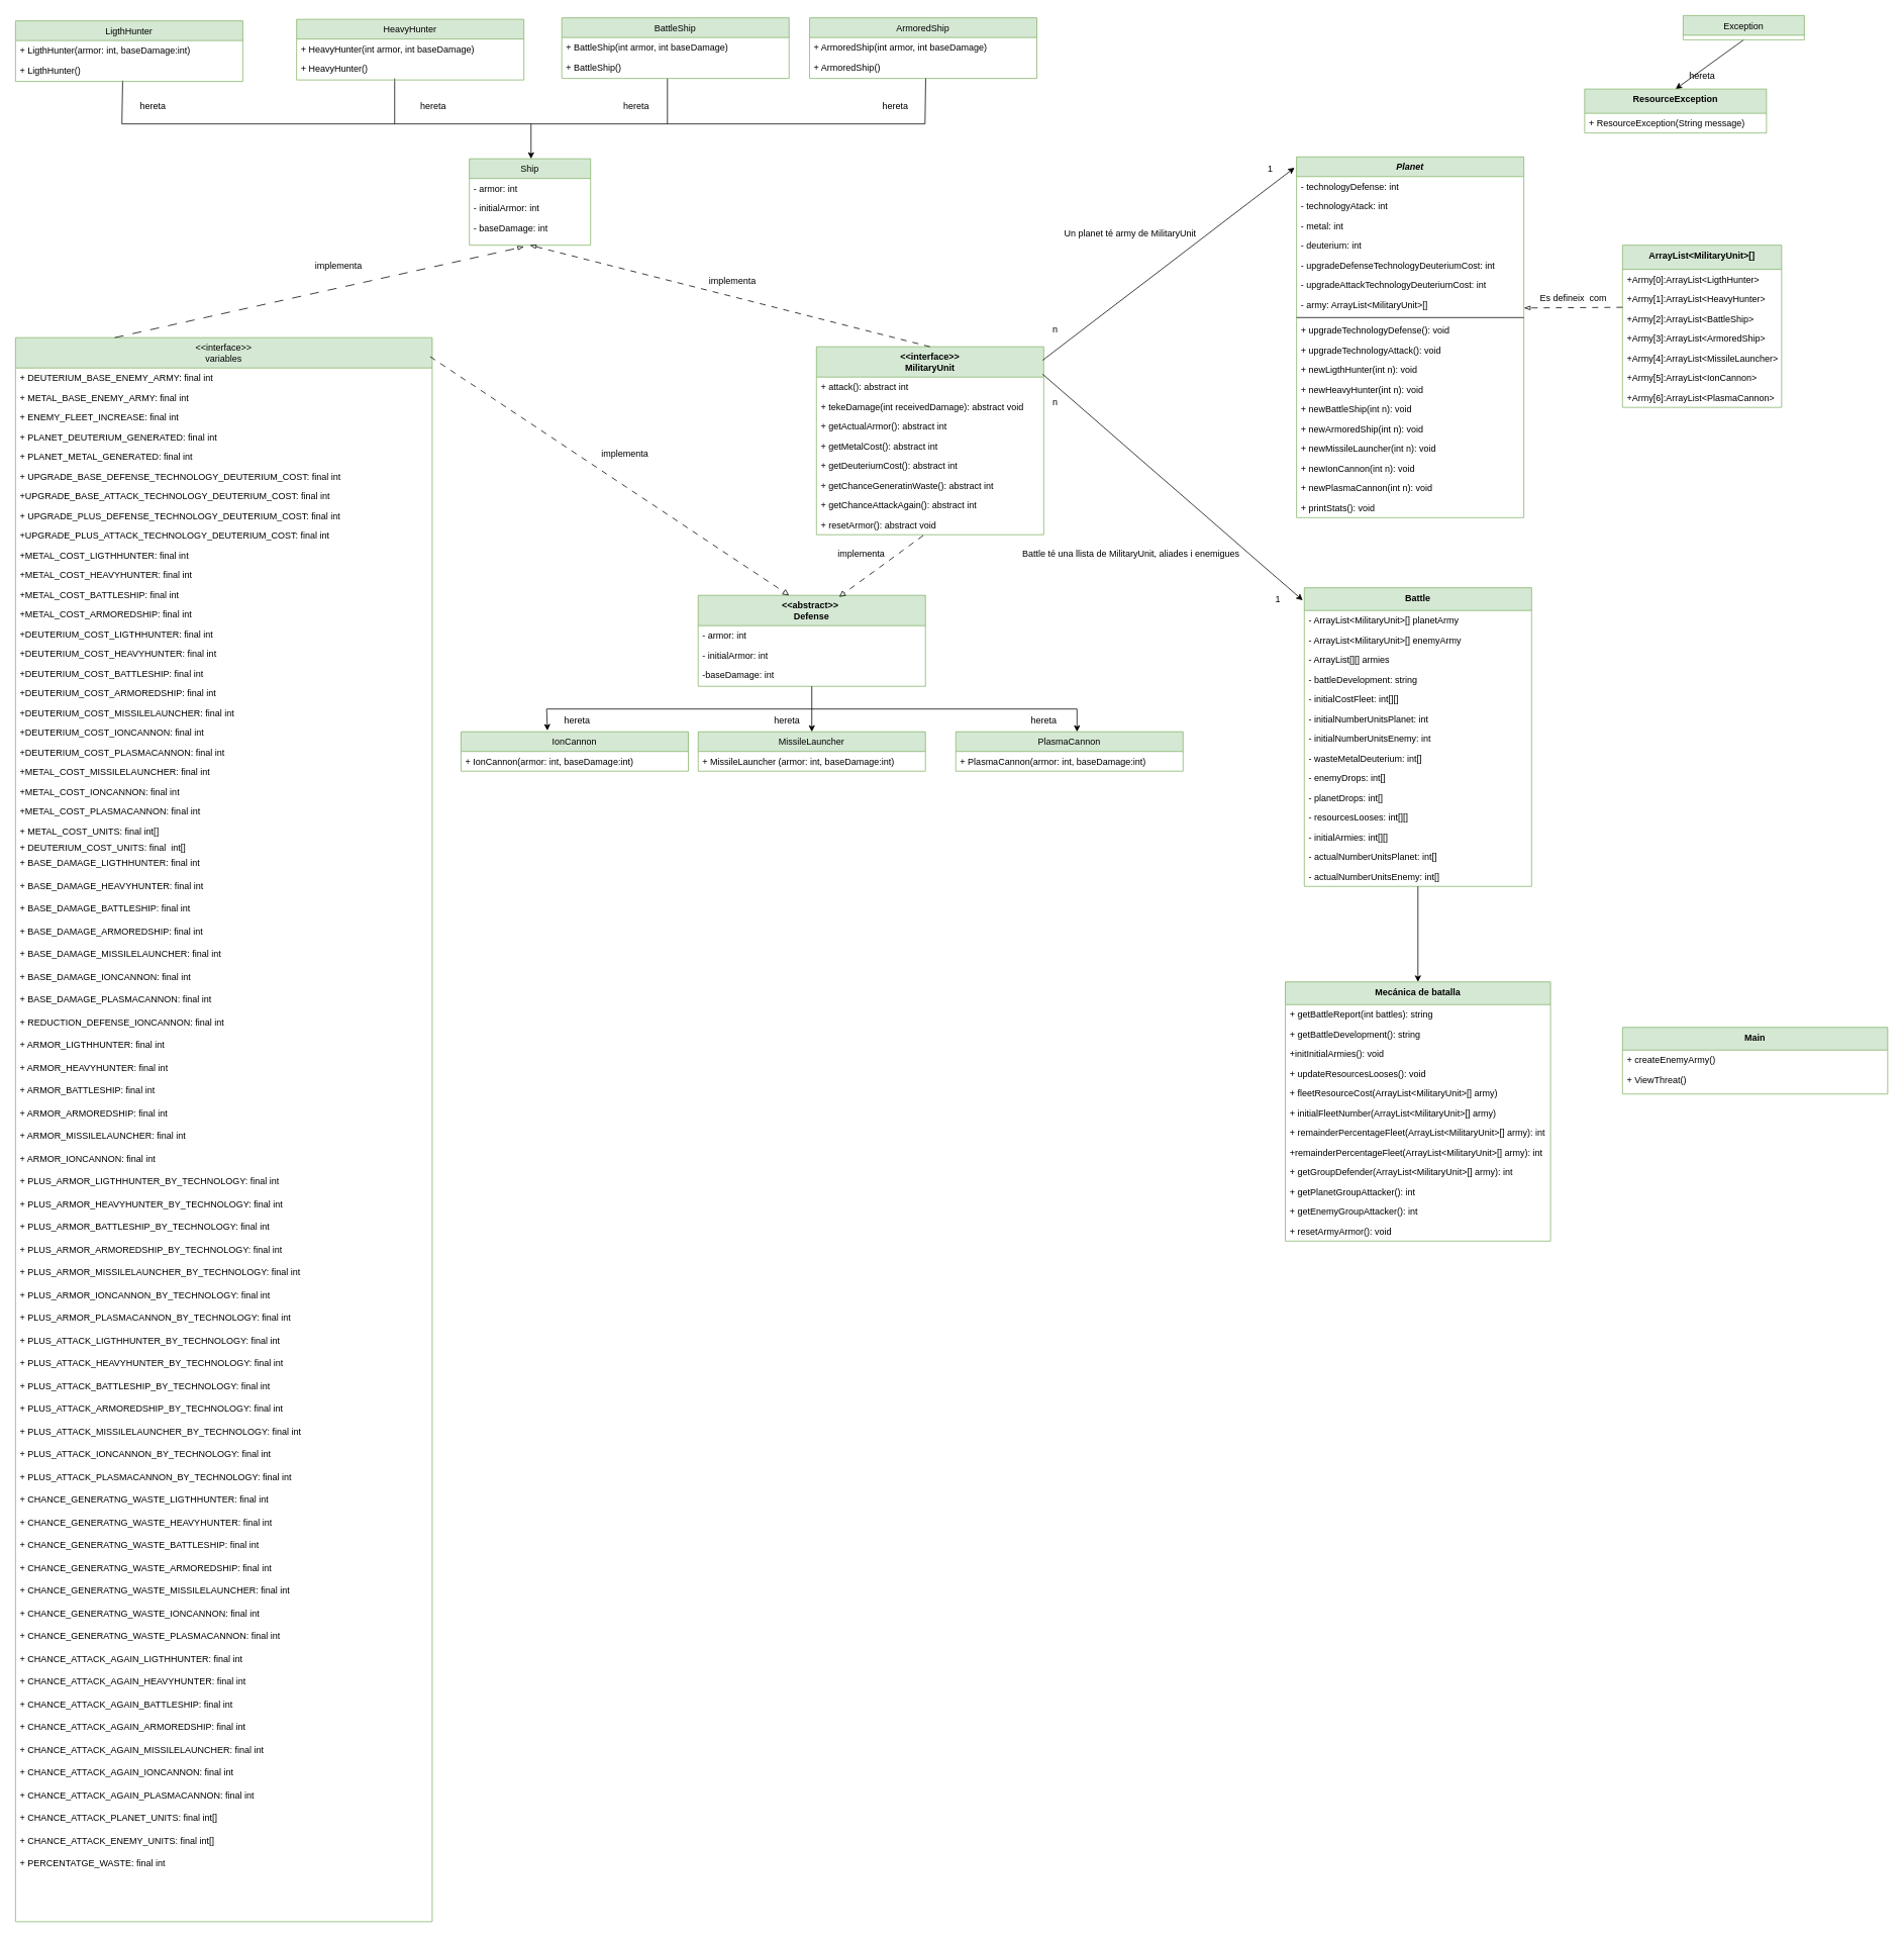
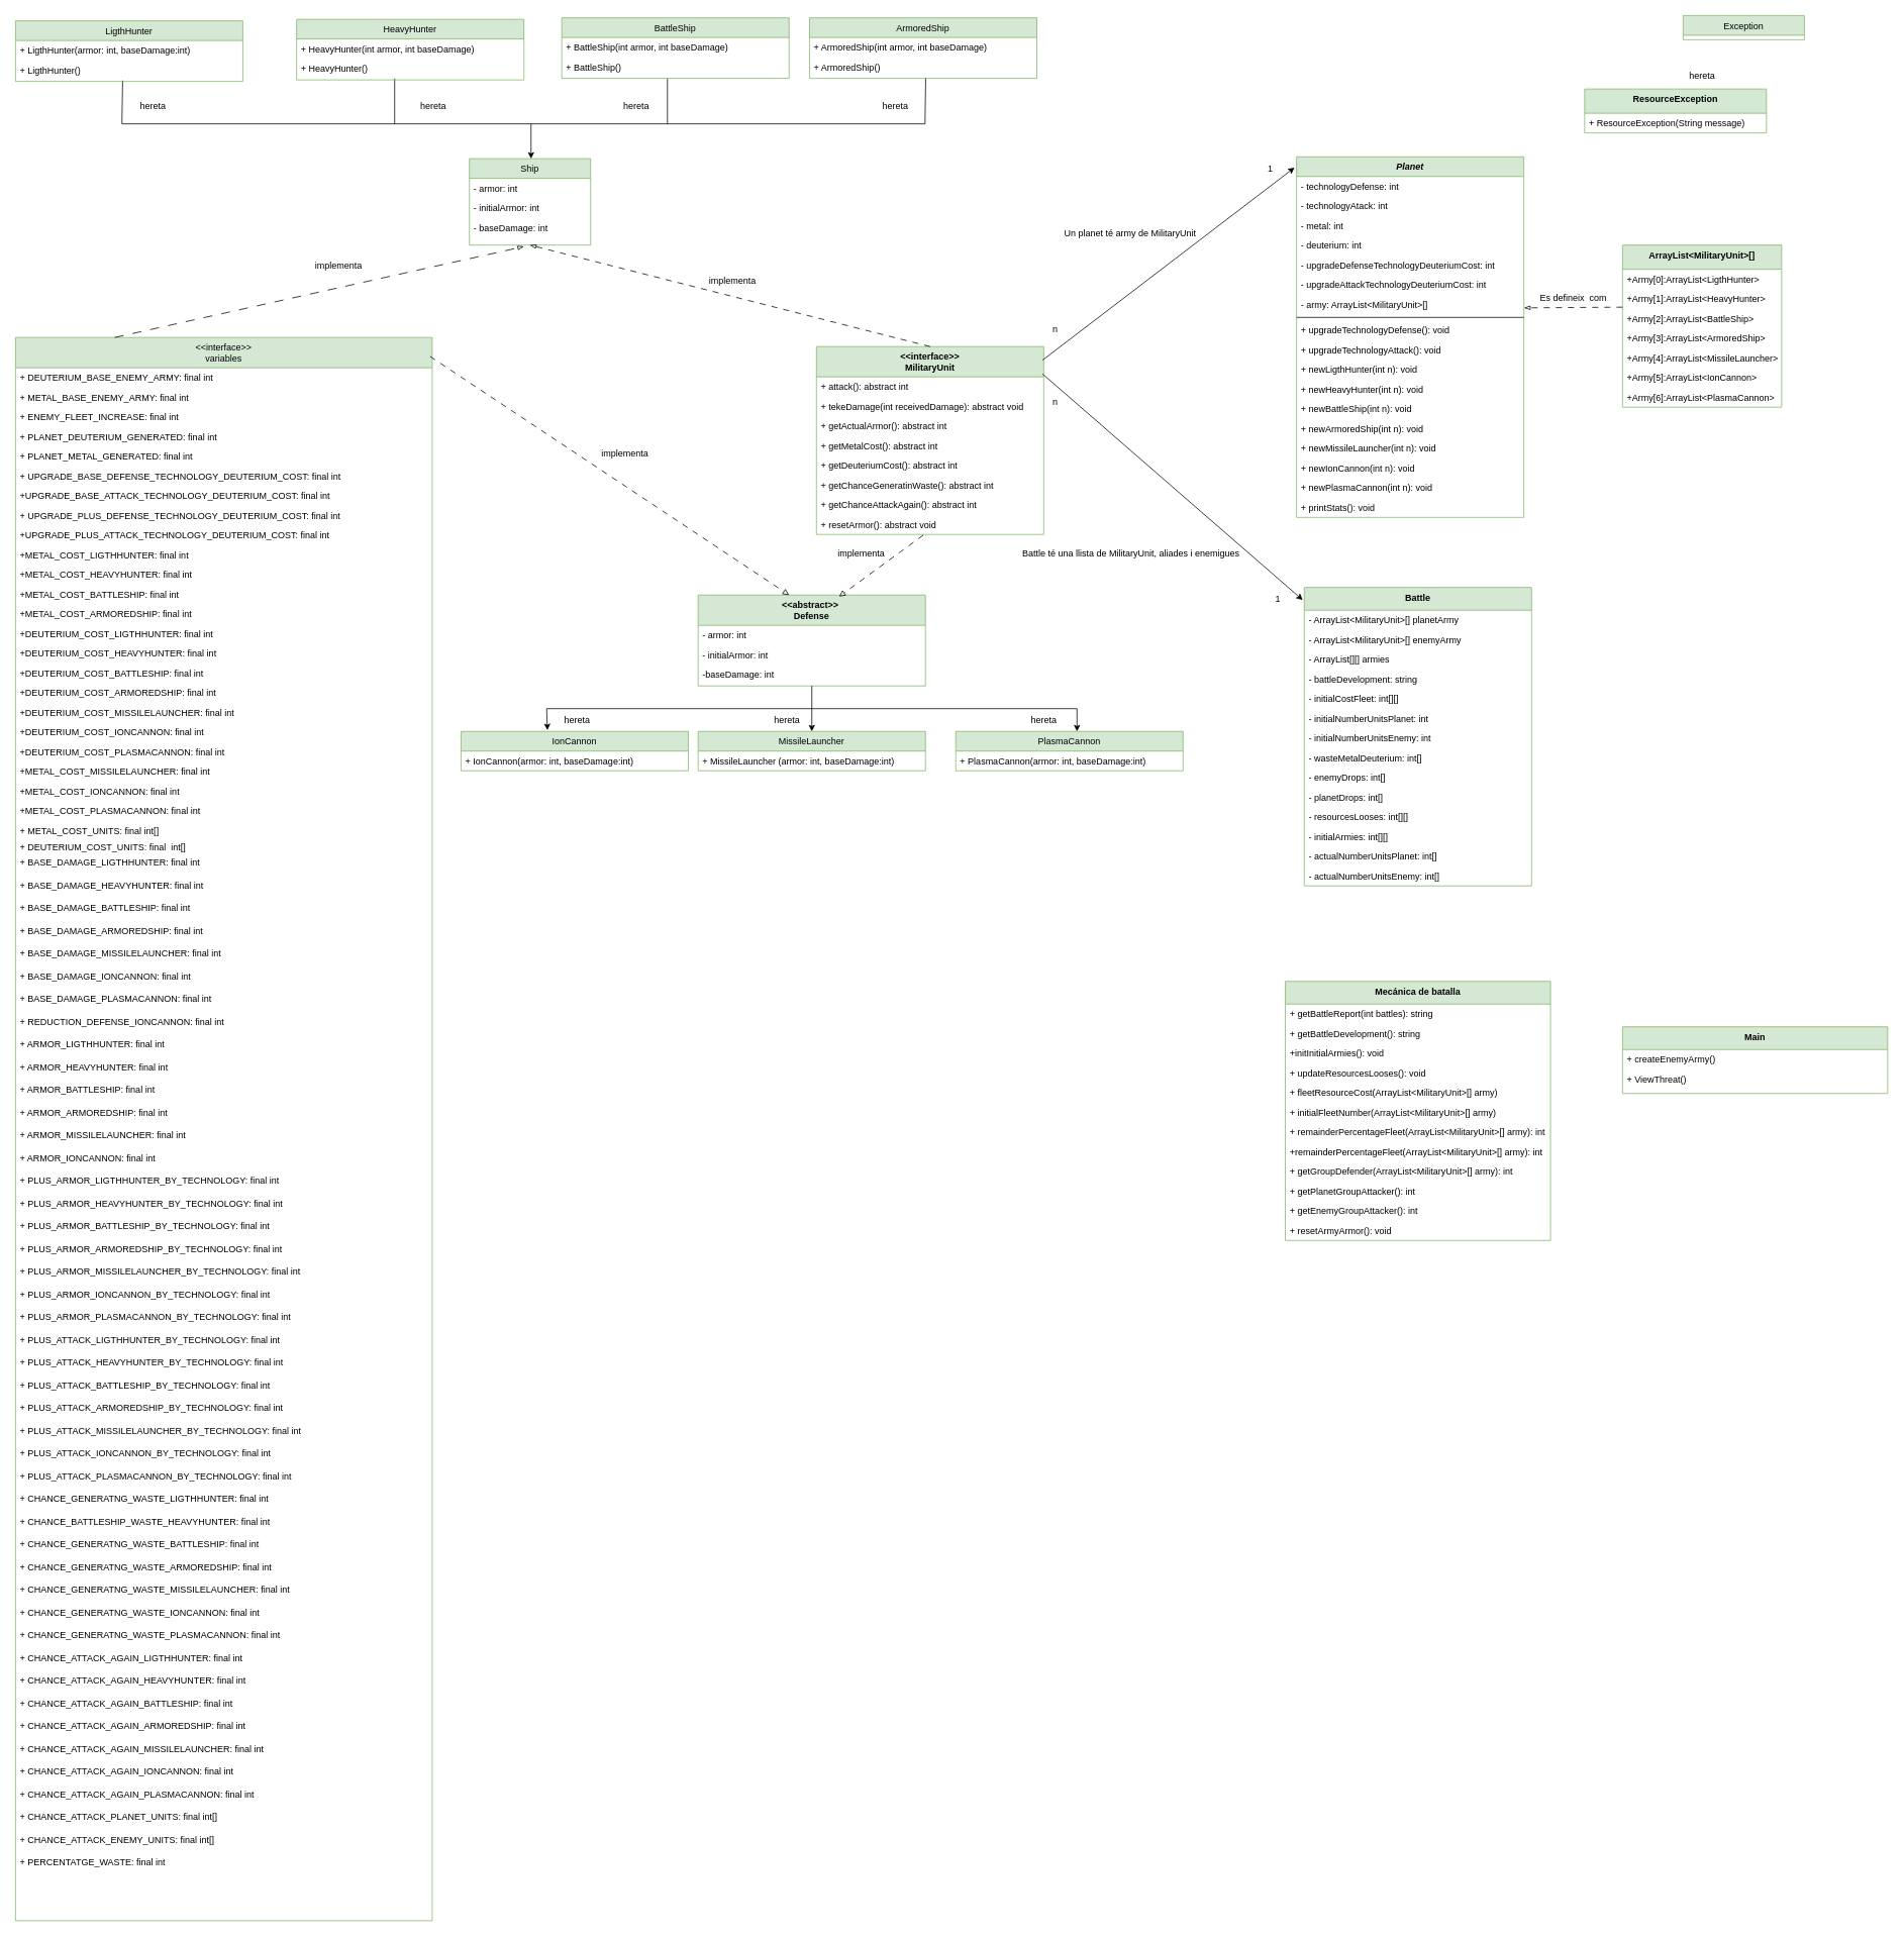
- <mxCell id="120" value="" style="endArrow=classic;html=1;rounded=0;entryX=0.5;entryY=0;entryDx=0;entryDy=0;exitX=0.5;exitY=1;exitDx=0;exitDy=0;" parent="1" edge="1" target="205" source="121"><mxGeometry width="50" height="50" relative="1" as="geometry"><mxPoint x="2151" y="87" as="sourcePoint" /><mxPoint x="2181" y="137" as="targetPoint" /></mxGeometry></mxCell>
- <mxCell id="183" value="" style="endArrow=classic;html=1;rounded=0;entryX=0.5;entryY=0;entryDx=0;entryDy=0;" parent="1" source="163" target="164" edge="1"><mxGeometry width="50" height="50" relative="1" as="geometry"><mxPoint x="1921" y="1335" as="sourcePoint" /><mxPoint x="1971" y="1285" as="targetPoint" /></mxGeometry></mxCell>
- <mxCell id="93" value="+ CHANCE_GENERATNG_WASTE_HEAVYHUNTER: final int" style="text;align=left;verticalAlign=top;spacingLeft=4;spacingRight=4;overflow=hidden;rotatable=0;points=[[0,0.5],[1,0.5]];portConstraint=eastwest;rounded=0;shadow=0;html=0;" parent="38" vertex="1"><mxGeometry y="1550" width="550" height="30" as="geometry" /></mxCell>
+ <mxCell id="93" value="+ CHANCE_BATTLESHIP_WASTE_HEAVYHUNTER: final int" style="text;align=left;verticalAlign=top;spacingLeft=4;spacingRight=4;overflow=hidden;rotatable=0;points=[[0,0.5],[1,0.5]];portConstraint=eastwest;rounded=0;shadow=0;html=0;" parent="38" vertex="1"><mxGeometry y="1550" width="550" height="30" as="geometry" /></mxCell>
